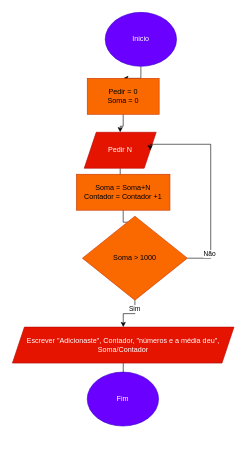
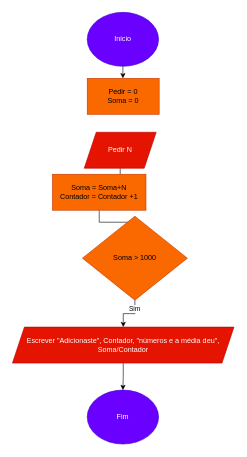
- <mxCell id="3" value="Inicio" style="ellipse;whiteSpace=wrap;html=1;fillColor=#6a00ff;strokeColor=#3700CC;fontColor=#ffffff;" parent="1" vertex="1"><mxGeometry x="175" y="20" width="119" height="90" as="geometry" /></mxCell>
+ <mxCell id="3" value="Inicio" style="ellipse;whiteSpace=wrap;html=1;fillColor=#6a00ff;strokeColor=#3700CC;fontColor=#ffffff;" parent="1" vertex="1"><mxGeometry x="145" y="20" width="119" height="90" as="geometry" /></mxCell>
- <mxCell id="4" value="" style="edgeStyle=orthogonalEdgeStyle;rounded=0;orthogonalLoop=1;jettySize=auto;html=1;" edge="1" parent="1" source="5" target="7"><mxGeometry relative="1" as="geometry" /></mxCell>
- <mxCell id="10" style="edgeStyle=orthogonalEdgeStyle;rounded=0;orthogonalLoop=1;jettySize=auto;html=1;exitX=1;exitY=0.5;exitDx=0;exitDy=0;entryX=1;entryY=0.5;entryDx=0;entryDy=0;" edge="1" parent="1" source="14" target="7"><mxGeometry relative="1" as="geometry"><Array as="points"><mxPoint x="351" y="430" /><mxPoint x="351" y="240" /></Array></mxGeometry></mxCell>
- <mxCell id="11" value="Não" style="edgeLabel;html=1;align=center;verticalAlign=middle;resizable=0;points=[];" vertex="1" connectable="0" parent="10"><mxGeometry x="-0.725" y="3" relative="1" as="geometry"><mxPoint as="offset" /></mxGeometry></mxCell>
- <mxCell id="9" value="Soma = Soma+N&lt;br&gt;Contador = Contador +1" style="whiteSpace=wrap;html=1;fillColor=#fa6800;strokeColor=#C73500;fontColor=#000000;" vertex="1" parent="1"><mxGeometry x="127" y="290" width="156" height="60" as="geometry" /></mxCell>
+ <mxCell id="9" value="Soma = Soma+N&lt;br&gt;Contador = Contador +1" style="whiteSpace=wrap;html=1;fillColor=#fa6800;strokeColor=#C73500;fontColor=#000000;" vertex="1" parent="1"><mxGeometry x="87" y="290" width="156" height="60" as="geometry" /></mxCell>
- <mxCell id="17" value="Fim" style="ellipse;whiteSpace=wrap;html=1;fillColor=#6a00ff;strokeColor=#3700CC;fontColor=#ffffff;" vertex="1" parent="1"><mxGeometry x="145" y="620" width="119" height="90" as="geometry" /></mxCell>
+ <mxCell id="17" value="Fim" style="ellipse;whiteSpace=wrap;html=1;fillColor=#6a00ff;strokeColor=#3700CC;fontColor=#ffffff;" vertex="1" parent="1"><mxGeometry x="145" y="650" width="119" height="90" as="geometry" /></mxCell>
